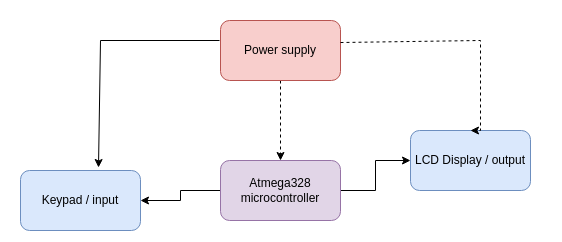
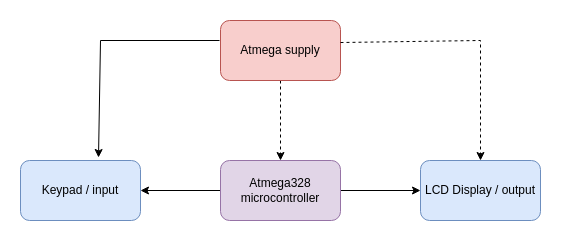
- <mxCell id="3" value="Power supply" style="rounded=1;whiteSpace=wrap;html=1;fillColor=#f8cecc;strokeColor=#b85450;" vertex="1" parent="1"><mxGeometry x="220" y="20" width="120" height="60" as="geometry" /></mxCell>
+ <mxCell id="3" value="Atmega supply" style="rounded=1;whiteSpace=wrap;html=1;fillColor=#f8cecc;strokeColor=#b85450;" vertex="1" parent="1"><mxGeometry x="220" y="20" width="120" height="60" as="geometry" /></mxCell>
- <mxCell id="7" value="LCD Display / output" style="whiteSpace=wrap;html=1;rounded=1;fillColor=#dae8fc;strokeColor=#6c8ebf;" vertex="1" parent="1"><mxGeometry x="410" y="130" width="120" height="60" as="geometry" /></mxCell>
+ <mxCell id="7" value="LCD Display / output" style="whiteSpace=wrap;html=1;rounded=1;fillColor=#dae8fc;strokeColor=#6c8ebf;" vertex="1" parent="1"><mxGeometry x="420" y="160" width="120" height="60" as="geometry" /></mxCell>
- <mxCell id="8" value="Keypad / input" style="whiteSpace=wrap;html=1;rounded=1;fillColor=#dae8fc;strokeColor=#6c8ebf;" vertex="1" parent="1"><mxGeometry x="20" y="170" width="120" height="60" as="geometry" /></mxCell>
+ <mxCell id="8" value="Keypad / input" style="whiteSpace=wrap;html=1;rounded=1;fillColor=#dae8fc;strokeColor=#6c8ebf;" vertex="1" parent="1"><mxGeometry x="20" y="160" width="120" height="60" as="geometry" /></mxCell>
